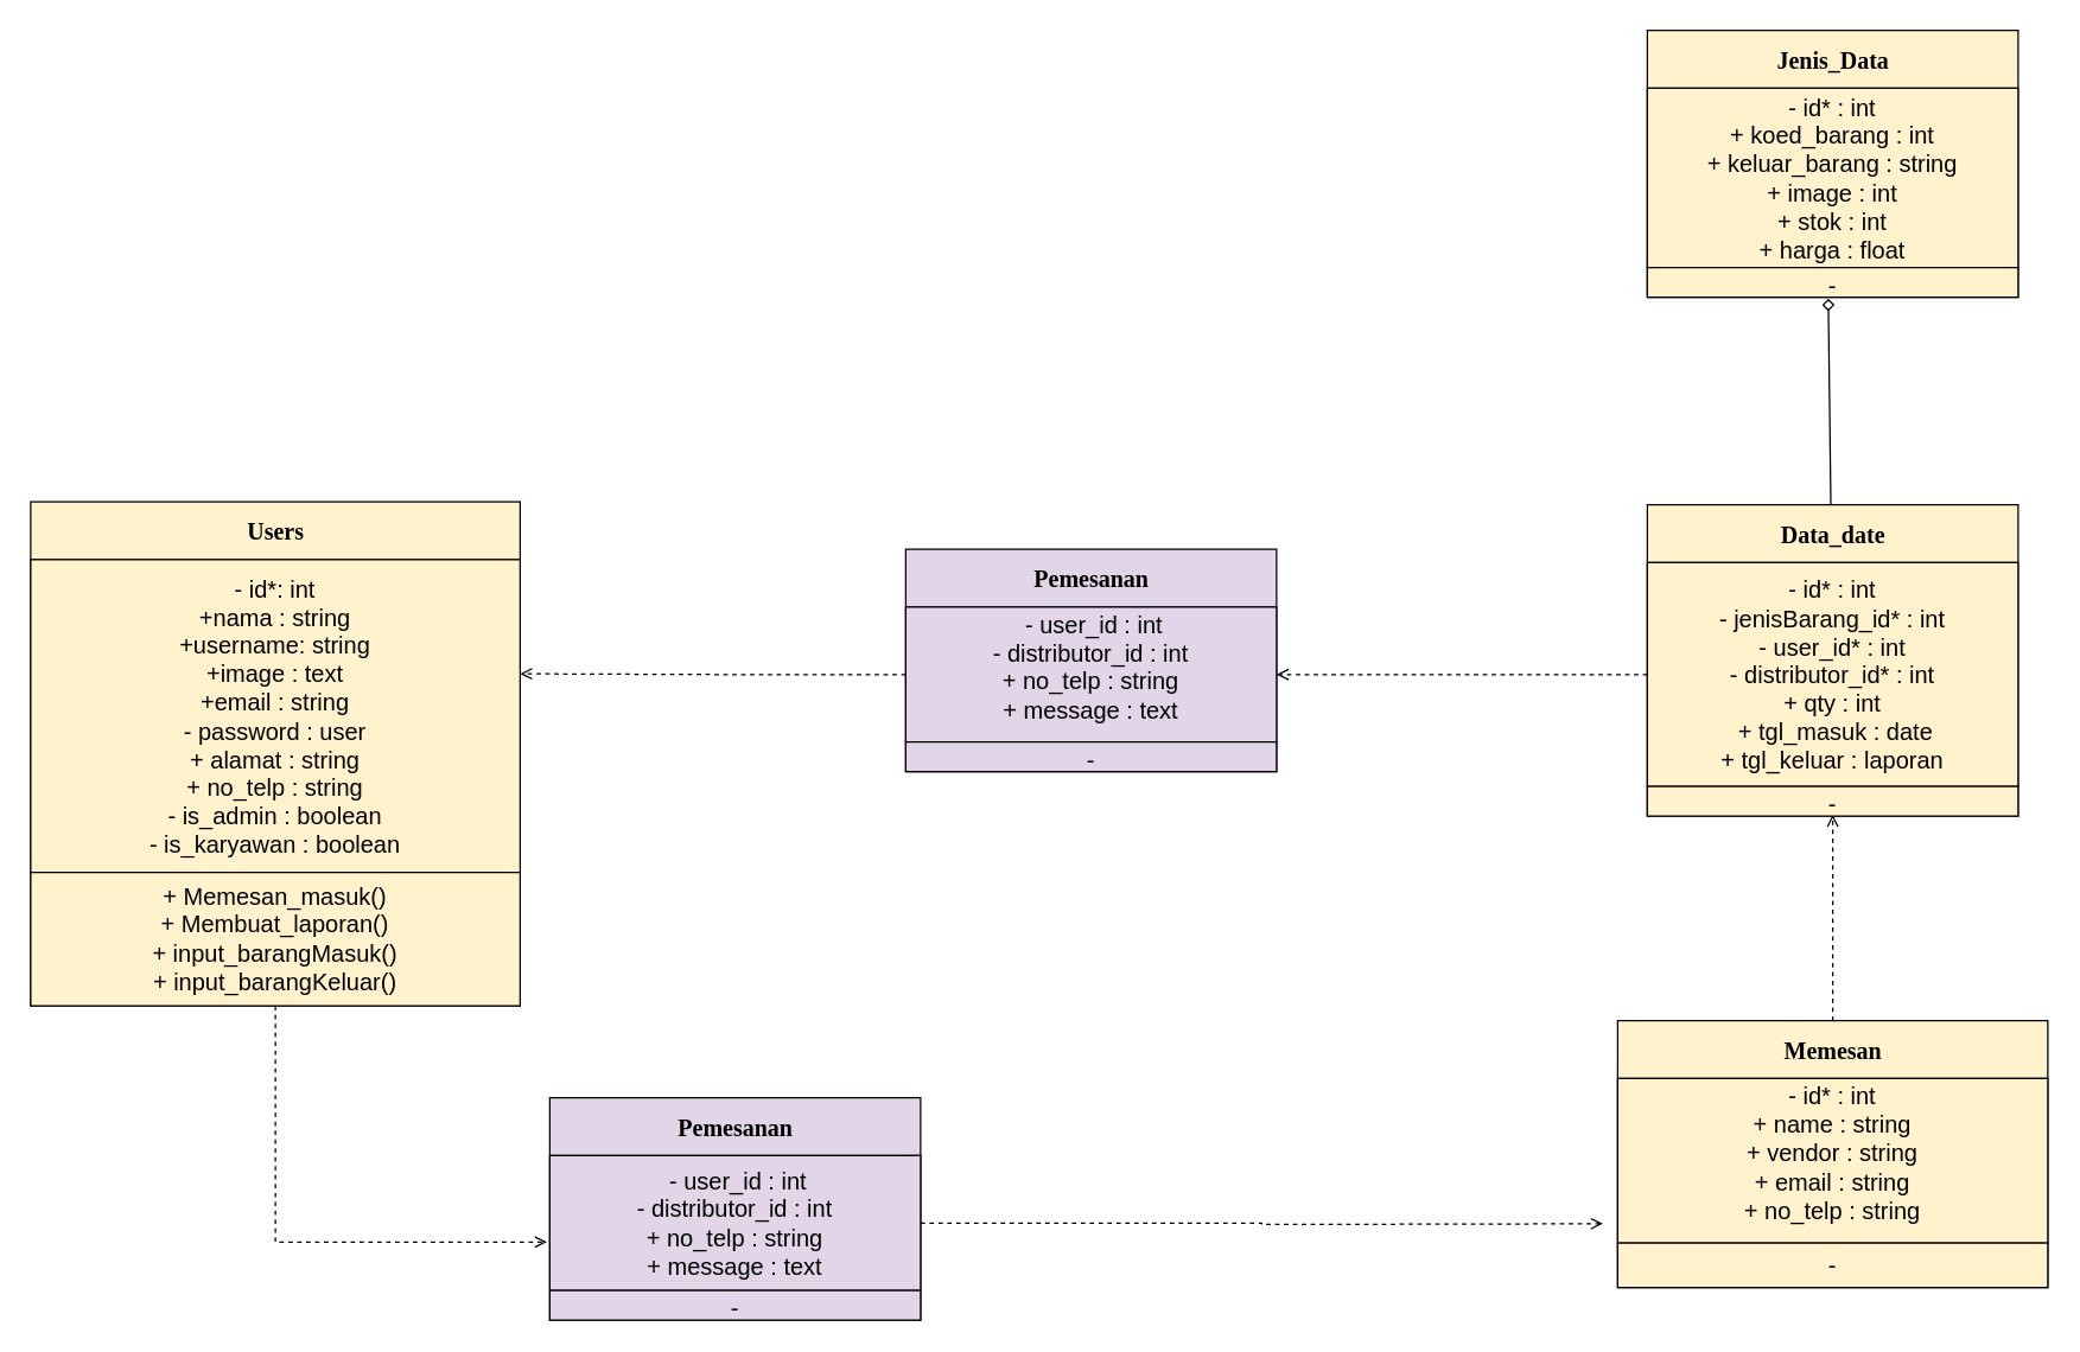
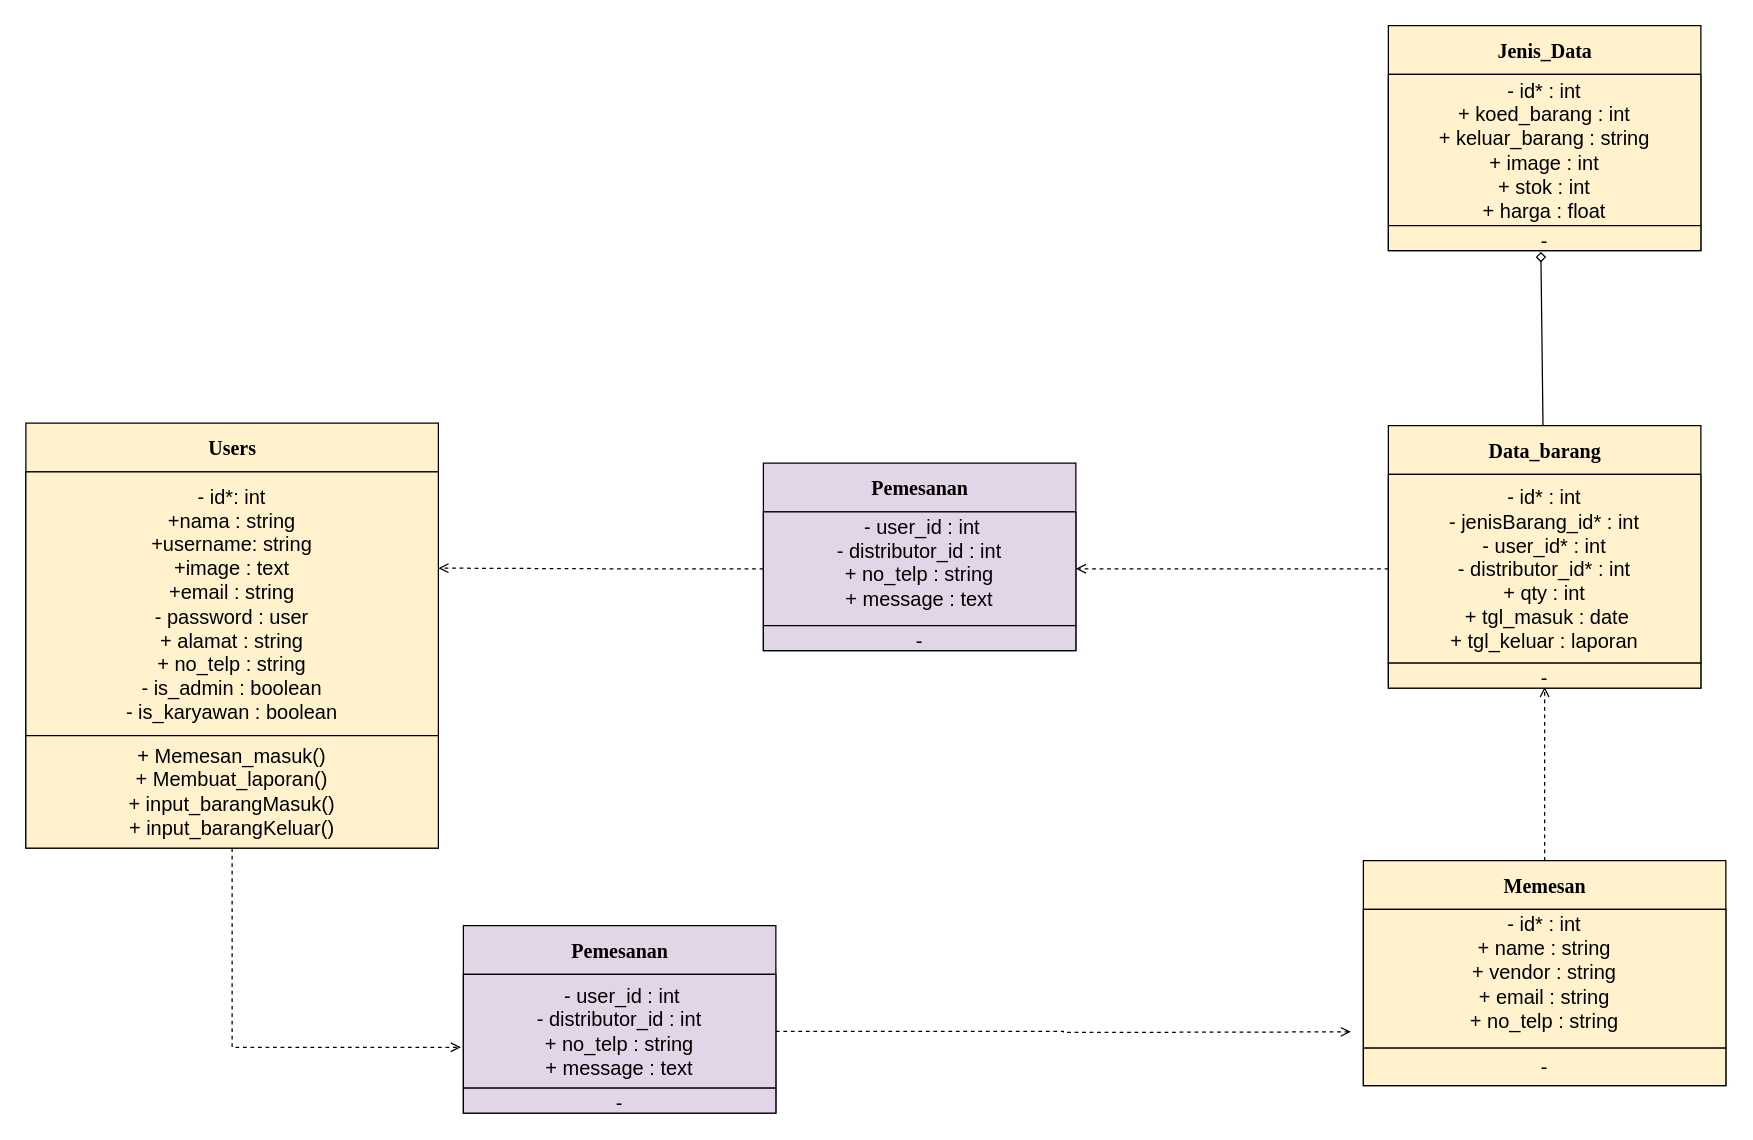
- <mxCell id="14" value="&lt;b&gt;Data_date&lt;/b&gt;" style="swimlane;fontStyle=0;align=center;verticalAlign=middle;childLayout=stackLayout;horizontal=1;startSize=39;horizontalStack=0;resizeParent=1;resizeParentMax=0;resizeLast=0;collapsible=0;marginBottom=0;html=1;fontFamily=Verdana;fontSize=16;fillColor=#fff2cc;strokeColor=#000000;" parent="1" vertex="1"><mxGeometry x="1110" y="340" width="250" height="210" as="geometry" /></mxCell>
+ <mxCell id="14" value="&lt;b&gt;Data_barang&lt;/b&gt;" style="swimlane;fontStyle=0;align=center;verticalAlign=middle;childLayout=stackLayout;horizontal=1;startSize=39;horizontalStack=0;resizeParent=1;resizeParentMax=0;resizeLast=0;collapsible=0;marginBottom=0;html=1;fontFamily=Verdana;fontSize=16;fillColor=#fff2cc;strokeColor=#000000;" parent="1" vertex="1"><mxGeometry x="1110" y="340" width="250" height="210" as="geometry" /></mxCell>
